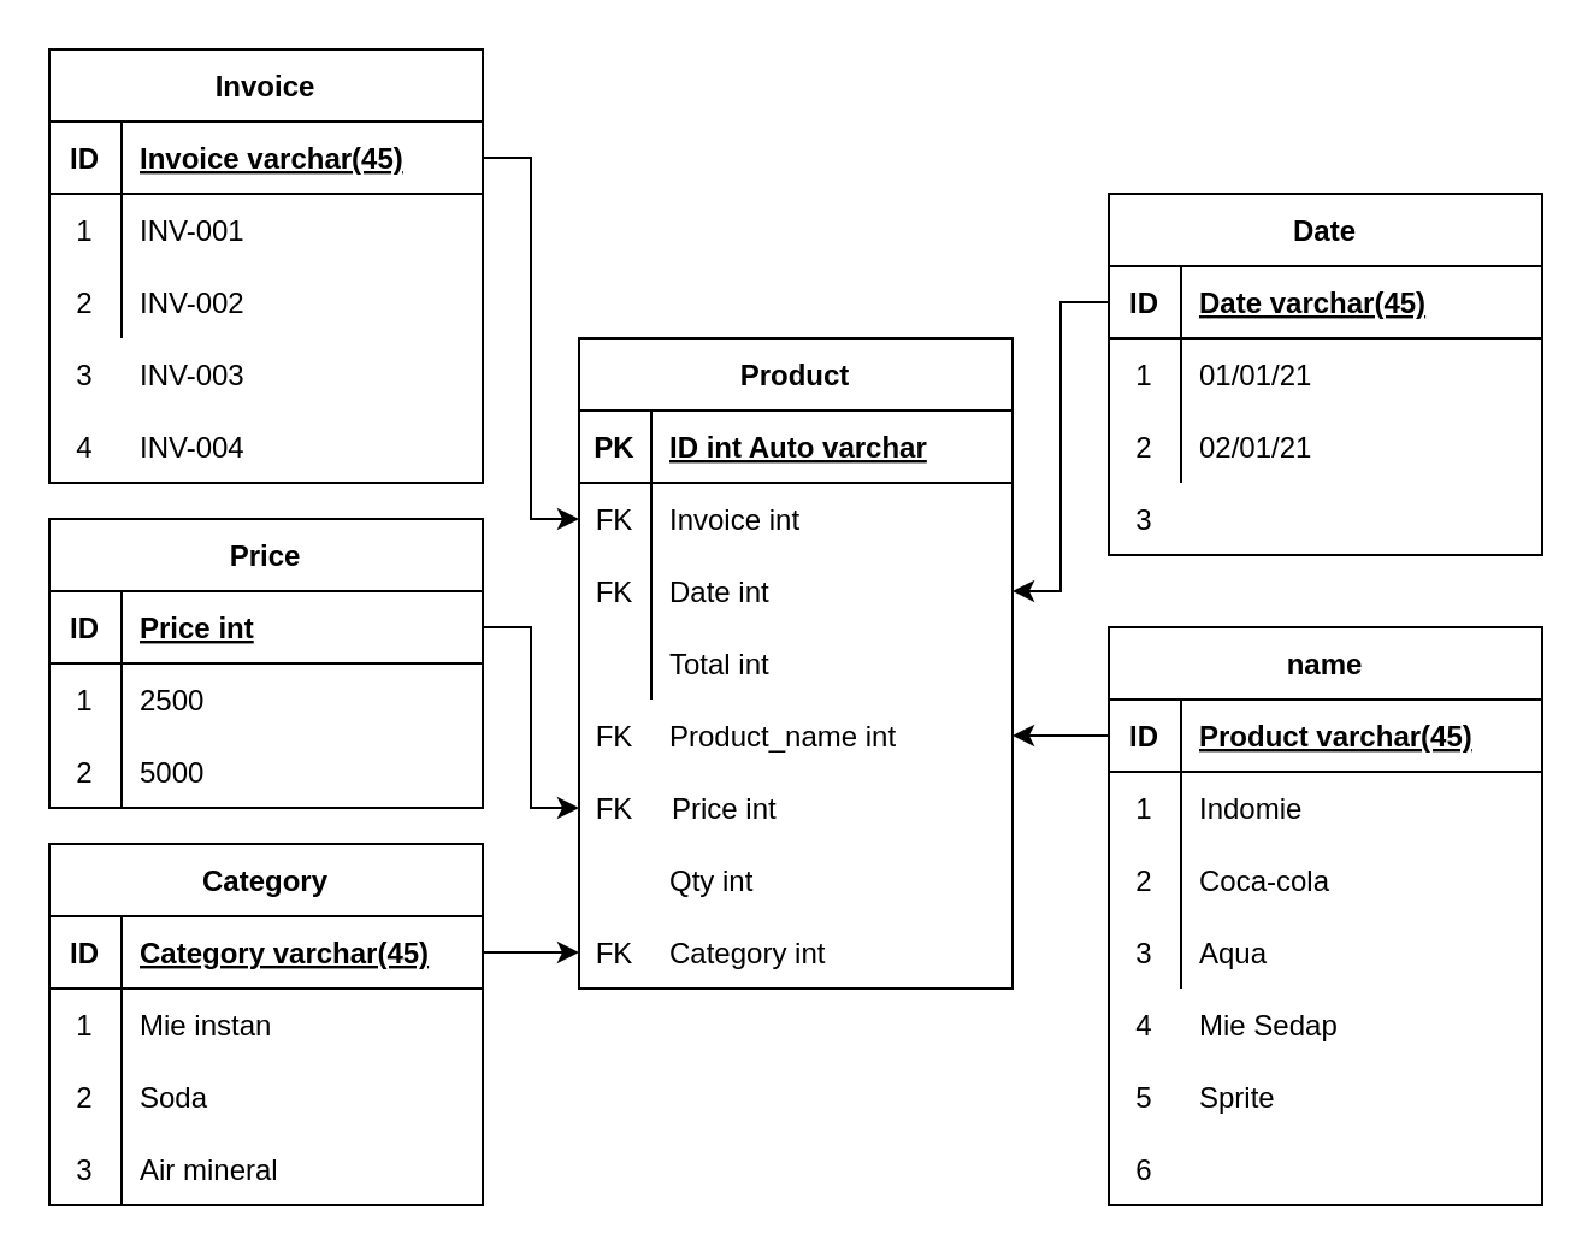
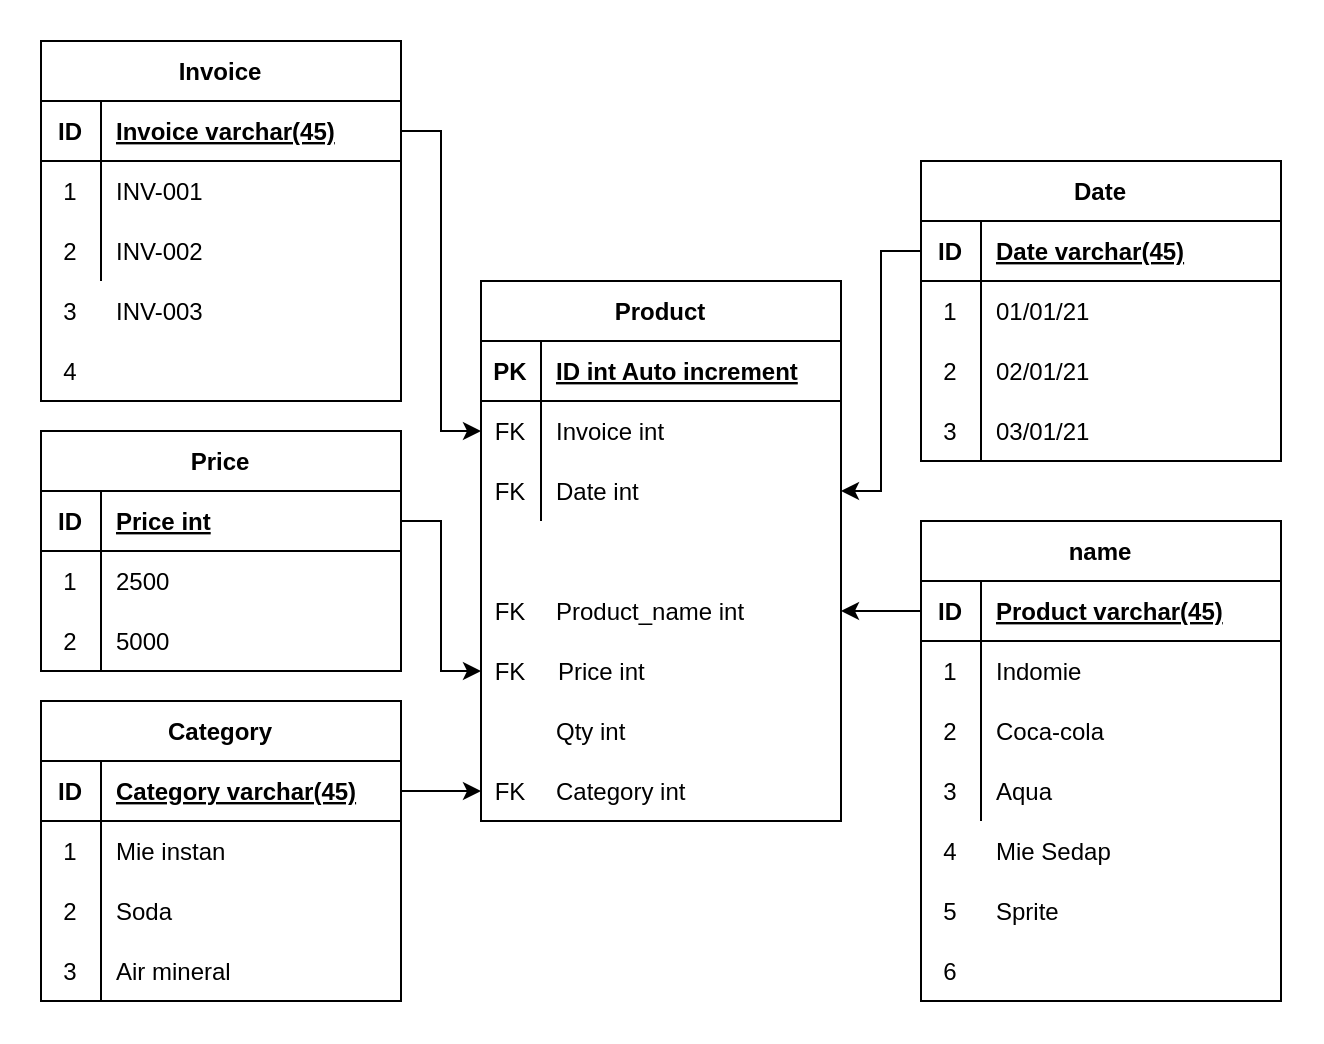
- <mxCell id="102" value="INV-004" style="shape=partialRectangle;connectable=0;fillColor=none;top=0;left=0;bottom=0;right=0;align=left;spacingLeft=6;overflow=hidden;" parent="100" vertex="1"><mxGeometry x="30" width="150" height="30" as="geometry" /></mxCell>
- <mxCell id="5" value="ID int Auto varchar" style="shape=partialRectangle;connectable=0;fillColor=none;top=0;left=0;bottom=0;right=0;align=left;spacingLeft=6;fontStyle=5;overflow=hidden;" parent="3" vertex="1"><mxGeometry x="30" width="150" height="30" as="geometry" /></mxCell>
+ <mxCell id="5" value="ID int Auto increment" style="shape=partialRectangle;connectable=0;fillColor=none;top=0;left=0;bottom=0;right=0;align=left;spacingLeft=6;fontStyle=5;overflow=hidden;" parent="3" vertex="1"><mxGeometry x="30" width="150" height="30" as="geometry" /></mxCell>
+ <mxCell id="27" value="03/01/21" style="shape=partialRectangle;connectable=0;fillColor=none;top=0;left=0;bottom=0;right=0;align=left;spacingLeft=6;overflow=hidden;" parent="25" vertex="1"><mxGeometry x="30" width="150" height="30" as="geometry" /></mxCell>
- <mxCell id="14" value="Total int" style="shape=partialRectangle;connectable=0;fillColor=none;top=0;left=0;bottom=0;right=0;align=left;spacingLeft=6;overflow=hidden;" parent="12" vertex="1"><mxGeometry x="30" width="150" height="30" as="geometry" /></mxCell>
